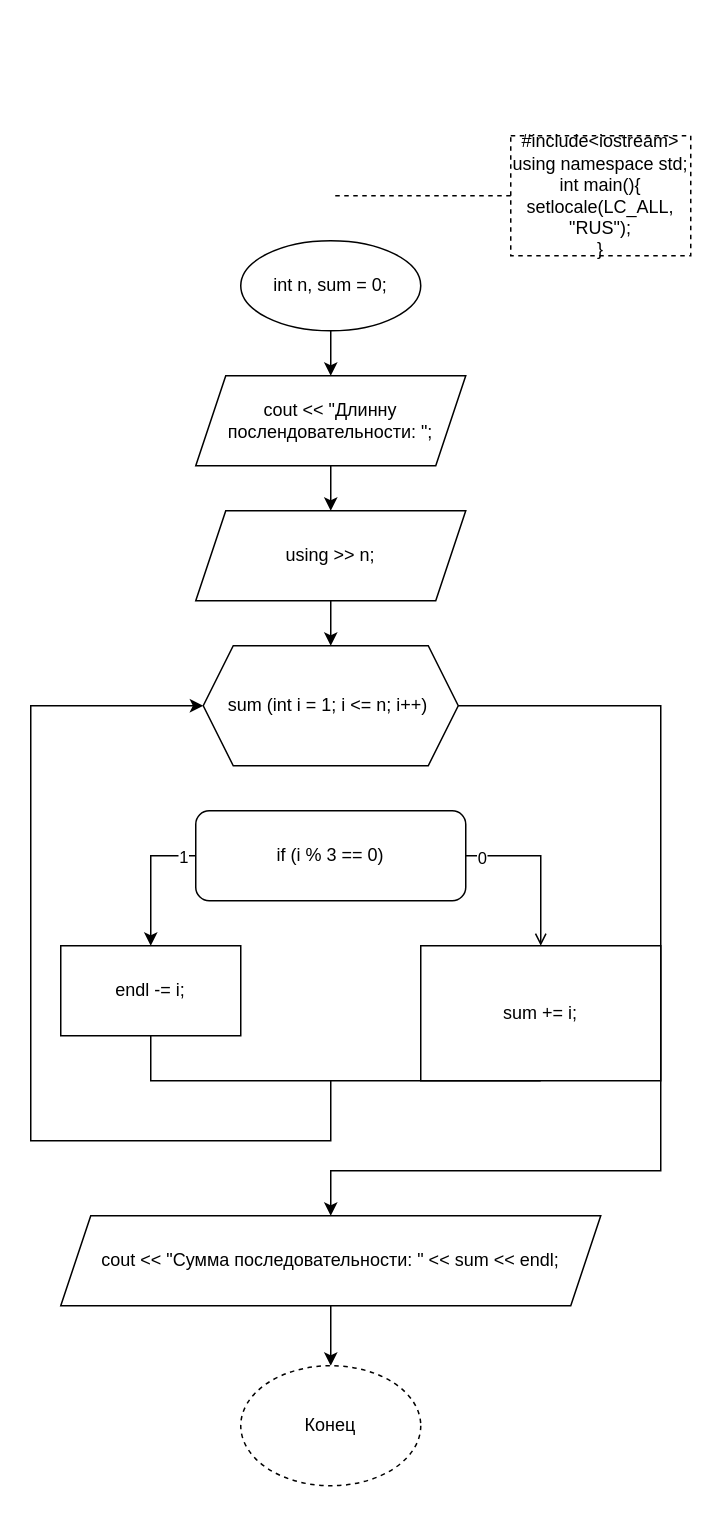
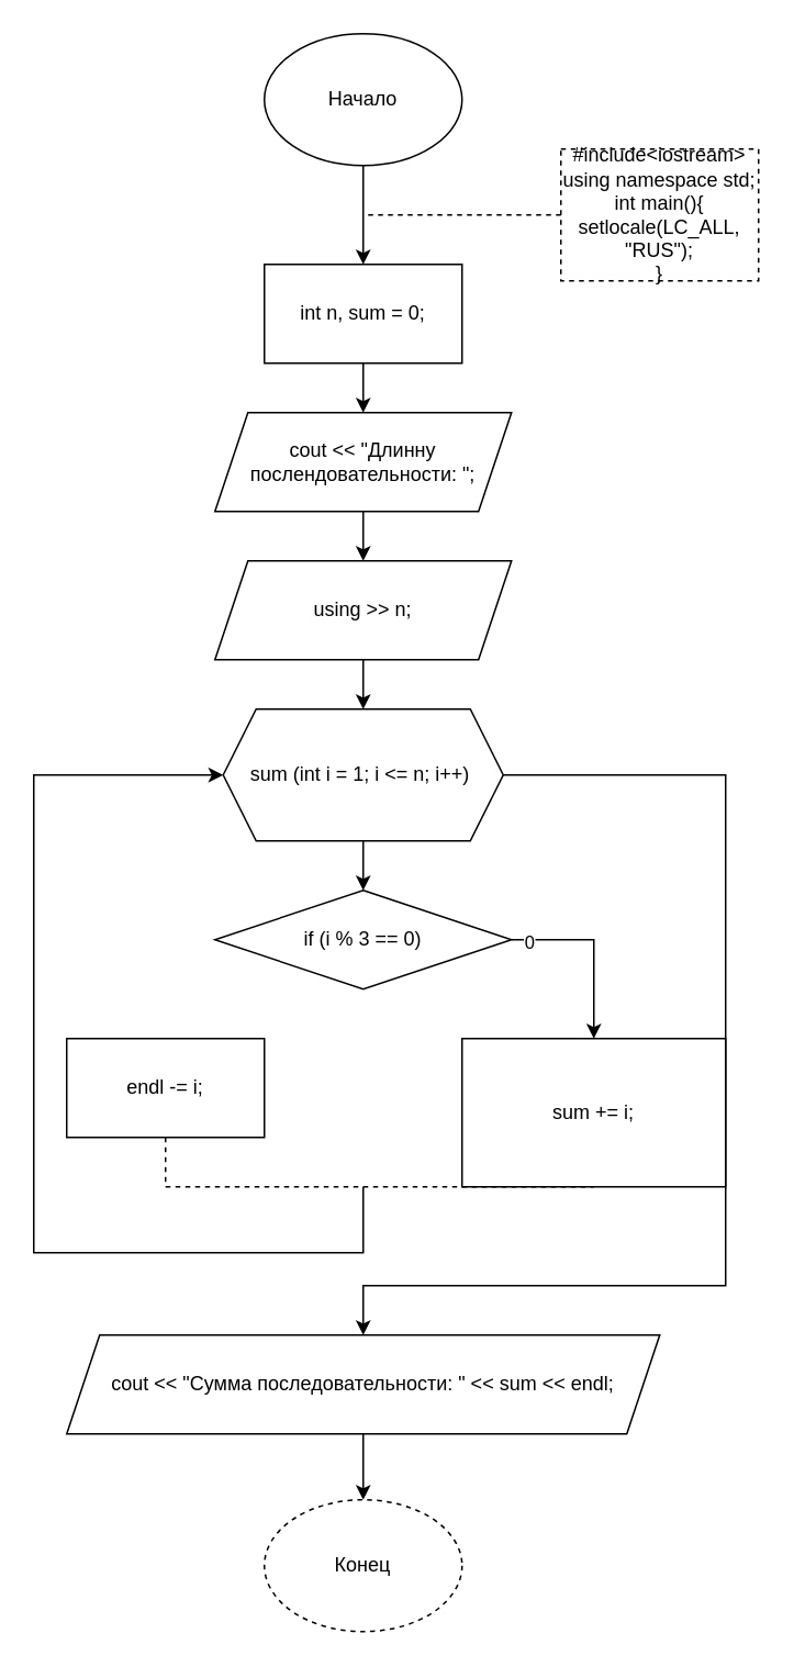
+ <mxCell id="3" value="Начало" style="ellipse;whiteSpace=wrap;html=1;" vertex="1" parent="1"><mxGeometry x="160" y="20" width="120" height="80" as="geometry" /></mxCell>
+ <mxCell id="2" value="" style="edgeStyle=orthogonalEdgeStyle;rounded=0;orthogonalLoop=1;jettySize=auto;html=1;" edge="1" parent="1" source="3" target="4"><mxGeometry relative="1" as="geometry" /></mxCell>
- <mxCell id="4" value="&lt;span&gt;&#09;&lt;/span&gt;int n, sum = 0;" style="ellipse;whiteSpace=wrap;html=1;" vertex="1" parent="1"><mxGeometry x="160" y="160" width="120" height="60" as="geometry" /></mxCell>
+ <mxCell id="4" value="&lt;span&gt;&#09;&lt;/span&gt;int n, sum = 0;" style="rounded=0;whiteSpace=wrap;html=1;" vertex="1" parent="1"><mxGeometry x="160" y="160" width="120" height="60" as="geometry" /></mxCell>
+ <mxCell id="10" value="" style="edgeStyle=orthogonalEdgeStyle;rounded=0;orthogonalLoop=1;jettySize=auto;html=1;" edge="1" parent="1" source="11" target="22"><mxGeometry relative="1" as="geometry" /></mxCell>
- <mxCell id="22" value="&lt;span&gt;&#09;&#09;&lt;/span&gt;if (i % 3 == 0)" style="whiteSpace=wrap;html=1;rounded=1;" vertex="1" parent="1"><mxGeometry x="130" y="540" width="180" height="60" as="geometry" /></mxCell>
+ <mxCell id="22" value="&lt;span&gt;&#09;&#09;&lt;/span&gt;if (i % 3 == 0)" style="rhombus;whiteSpace=wrap;html=1;" vertex="1" parent="1"><mxGeometry x="130" y="540" width="180" height="60" as="geometry" /></mxCell>
- <mxCell id="18" style="edgeStyle=orthogonalEdgeStyle;rounded=0;orthogonalLoop=1;jettySize=auto;html=1;entryX=0.5;entryY=0;entryDx=0;entryDy=0;exitX=0;exitY=0.5;exitDx=0;exitDy=0;" edge="1" parent="1" source="22" target="23"><mxGeometry relative="1" as="geometry" /></mxCell>
- <mxCell id="19" value="1" style="edgeLabel;html=1;align=center;verticalAlign=middle;resizable=0;points=[];" vertex="1" connectable="0" parent="18"><mxGeometry x="-0.8" relative="1" as="geometry"><mxPoint as="offset" /></mxGeometry></mxCell>
- <mxCell id="20" style="edgeStyle=orthogonalEdgeStyle;rounded=0;orthogonalLoop=1;jettySize=auto;html=1;entryX=0.5;entryY=0;entryDx=0;entryDy=0;exitX=1;exitY=0.5;exitDx=0;exitDy=0;endArrow=open;" edge="1" parent="1" source="22" target="24"><mxGeometry relative="1" as="geometry" /></mxCell>
+ <mxCell id="20" style="edgeStyle=orthogonalEdgeStyle;rounded=0;orthogonalLoop=1;jettySize=auto;html=1;entryX=0.5;entryY=0;entryDx=0;entryDy=0;exitX=1;exitY=0.5;exitDx=0;exitDy=0;" edge="1" parent="1" source="22" target="24"><mxGeometry relative="1" as="geometry" /></mxCell>
- <mxCell id="25" value="" style="endArrow=none;html=1;rounded=0;exitX=0.5;exitY=1;exitDx=0;exitDy=0;entryX=0.5;entryY=1;entryDx=0;entryDy=0;" edge="1" parent="1" source="23" target="24"><mxGeometry width="50" height="50" relative="1" as="geometry"><mxPoint x="310" y="600" as="sourcePoint" /><mxPoint x="360" y="550" as="targetPoint" /><Array as="points"><mxPoint x="100" y="720" /><mxPoint x="340" y="720" /></Array></mxGeometry></mxCell>
+ <mxCell id="25" value="" style="endArrow=none;html=1;rounded=0;exitX=0.5;exitY=1;exitDx=0;exitDy=0;entryX=0.5;entryY=1;entryDx=0;entryDy=0;dashed=1;" edge="1" parent="1" source="23" target="24"><mxGeometry width="50" height="50" relative="1" as="geometry"><mxPoint x="310" y="600" as="sourcePoint" /><mxPoint x="360" y="550" as="targetPoint" /><Array as="points"><mxPoint x="100" y="720" /><mxPoint x="340" y="720" /></Array></mxGeometry></mxCell>
